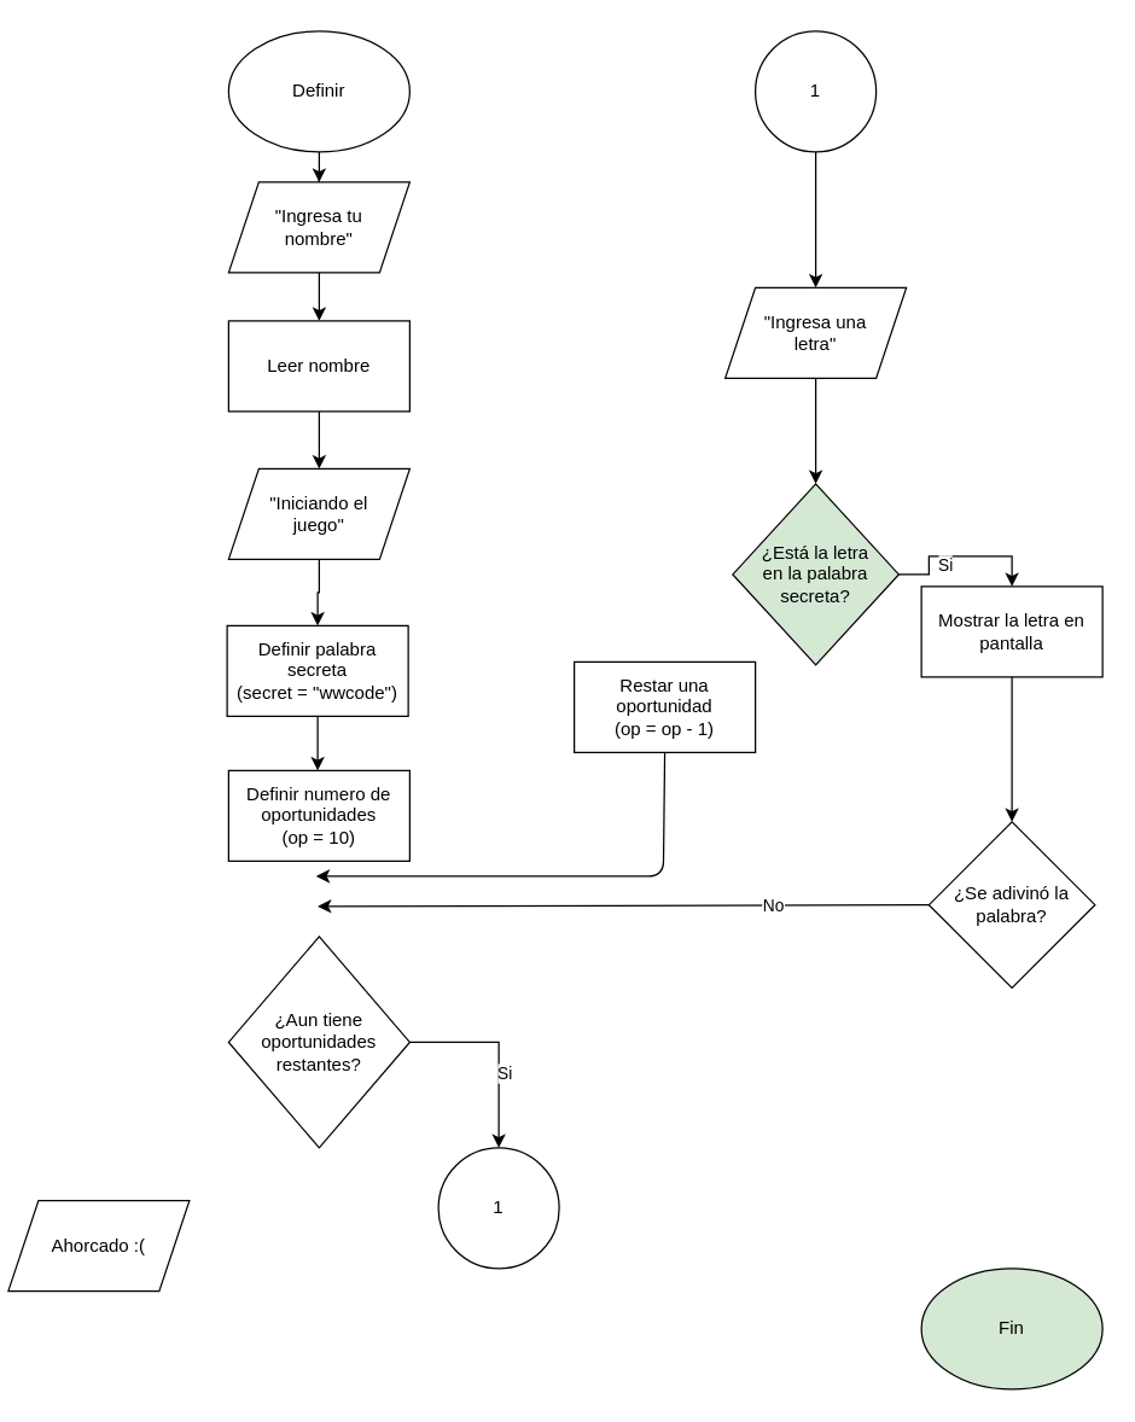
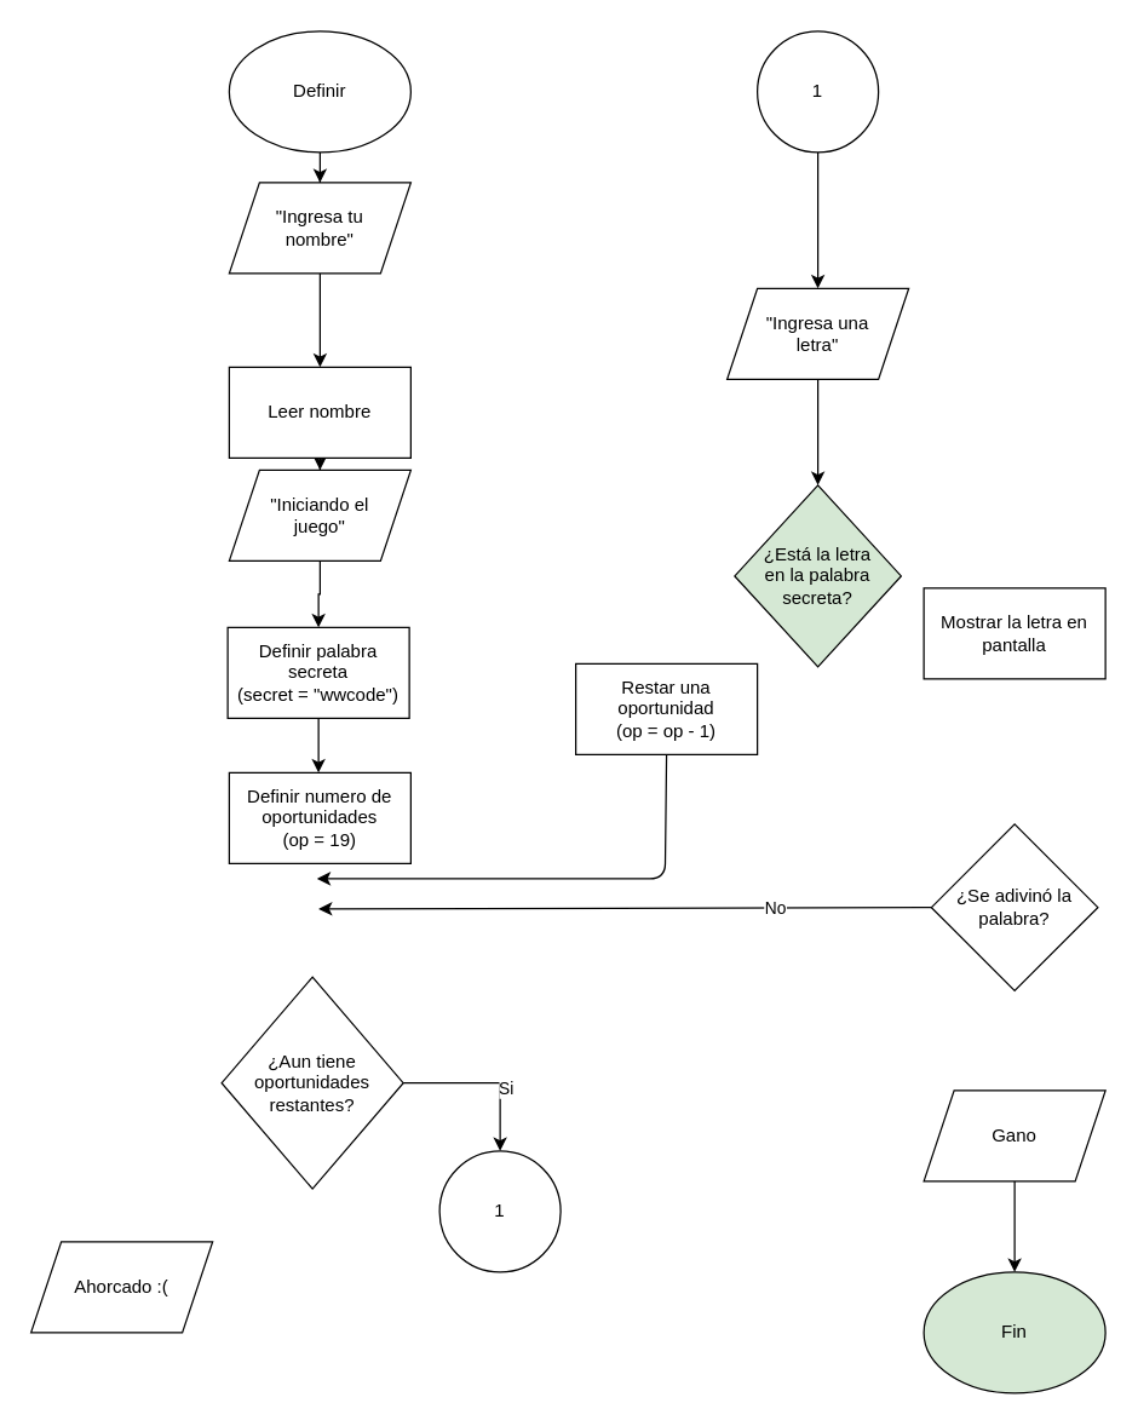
- <mxCell id="29" value="Leer nombre" style="rounded=0;whiteSpace=wrap;html=1;" vertex="1" parent="1"><mxGeometry x="151" y="212" width="120" height="60" as="geometry" /></mxCell>
+ <mxCell id="29" value="Leer nombre" style="rounded=0;whiteSpace=wrap;html=1;" vertex="1" parent="1"><mxGeometry x="151" y="242" width="120" height="60" as="geometry" /></mxCell>
- <mxCell id="18" style="edgeStyle=orthogonalEdgeStyle;rounded=0;orthogonalLoop=1;jettySize=auto;html=1;exitX=1;exitY=0.5;exitDx=0;exitDy=0;entryX=0.5;entryY=0;entryDx=0;entryDy=0;" edge="1" parent="1" source="20" target="34"><mxGeometry relative="1" as="geometry"><mxPoint x="670" y="440" as="targetPoint" /></mxGeometry></mxCell>
- <mxCell id="19" value="Si" style="edgeLabel;html=1;align=center;verticalAlign=middle;resizable=0;points=[];" vertex="1" connectable="0" parent="18"><mxGeometry x="-0.214" y="-5" relative="1" as="geometry"><mxPoint as="offset" /></mxGeometry></mxCell>
- <mxCell id="22" style="edgeStyle=orthogonalEdgeStyle;rounded=0;orthogonalLoop=1;jettySize=auto;html=1;exitX=0.5;exitY=1;exitDx=0;exitDy=0;entryX=0.5;entryY=0;entryDx=0;entryDy=0;" edge="1" parent="1" source="34" target="23"><mxGeometry relative="1" as="geometry"><mxPoint x="670" y="500" as="sourcePoint" /></mxGeometry></mxCell>
- <mxCell id="32" value="&lt;div&gt;Definir numero de oportunidades&lt;/div&gt;&lt;div&gt;(op = 10)&lt;br&gt;&lt;/div&gt;" style="rounded=0;whiteSpace=wrap;html=1;" vertex="1" parent="1"><mxGeometry x="151" y="510" width="120" height="60" as="geometry" /></mxCell>
+ <mxCell id="32" value="&lt;div&gt;Definir numero de oportunidades&lt;/div&gt;&lt;div&gt;(op = 19)&lt;br&gt;&lt;/div&gt;" style="rounded=0;whiteSpace=wrap;html=1;" vertex="1" parent="1"><mxGeometry x="151" y="510" width="120" height="60" as="geometry" /></mxCell>
- <mxCell id="11" value="¿Aun tiene oportunidades restantes?" style="rhombus;whiteSpace=wrap;html=1;" vertex="1" parent="1"><mxGeometry x="151" y="620" width="120" height="140" as="geometry" /></mxCell>
+ <mxCell id="11" value="¿Aun tiene oportunidades restantes?" style="rhombus;whiteSpace=wrap;html=1;" vertex="1" parent="1"><mxGeometry x="146" y="645" width="120" height="140" as="geometry" /></mxCell>
+ <mxCell id="25" value="Gano" style="shape=parallelogram;perimeter=parallelogramPerimeter;whiteSpace=wrap;html=1;fixedSize=1;" vertex="1" parent="1"><mxGeometry x="610" y="720" width="120" height="60" as="geometry" /></mxCell>
+ <mxCell id="24" value="" style="edgeStyle=orthogonalEdgeStyle;rounded=0;orthogonalLoop=1;jettySize=auto;html=1;" edge="1" parent="1" source="25" target="26"><mxGeometry relative="1" as="geometry" /></mxCell>
- <mxCell id="15" value="Ahorcado :(" style="shape=parallelogram;perimeter=parallelogramPerimeter;whiteSpace=wrap;html=1;fixedSize=1;" vertex="1" parent="1"><mxGeometry x="5" y="795" width="120" height="60" as="geometry" /></mxCell>
+ <mxCell id="15" value="Ahorcado :(" style="shape=parallelogram;perimeter=parallelogramPerimeter;whiteSpace=wrap;html=1;fixedSize=1;" vertex="1" parent="1"><mxGeometry x="20" y="820" width="120" height="60" as="geometry" /></mxCell>
